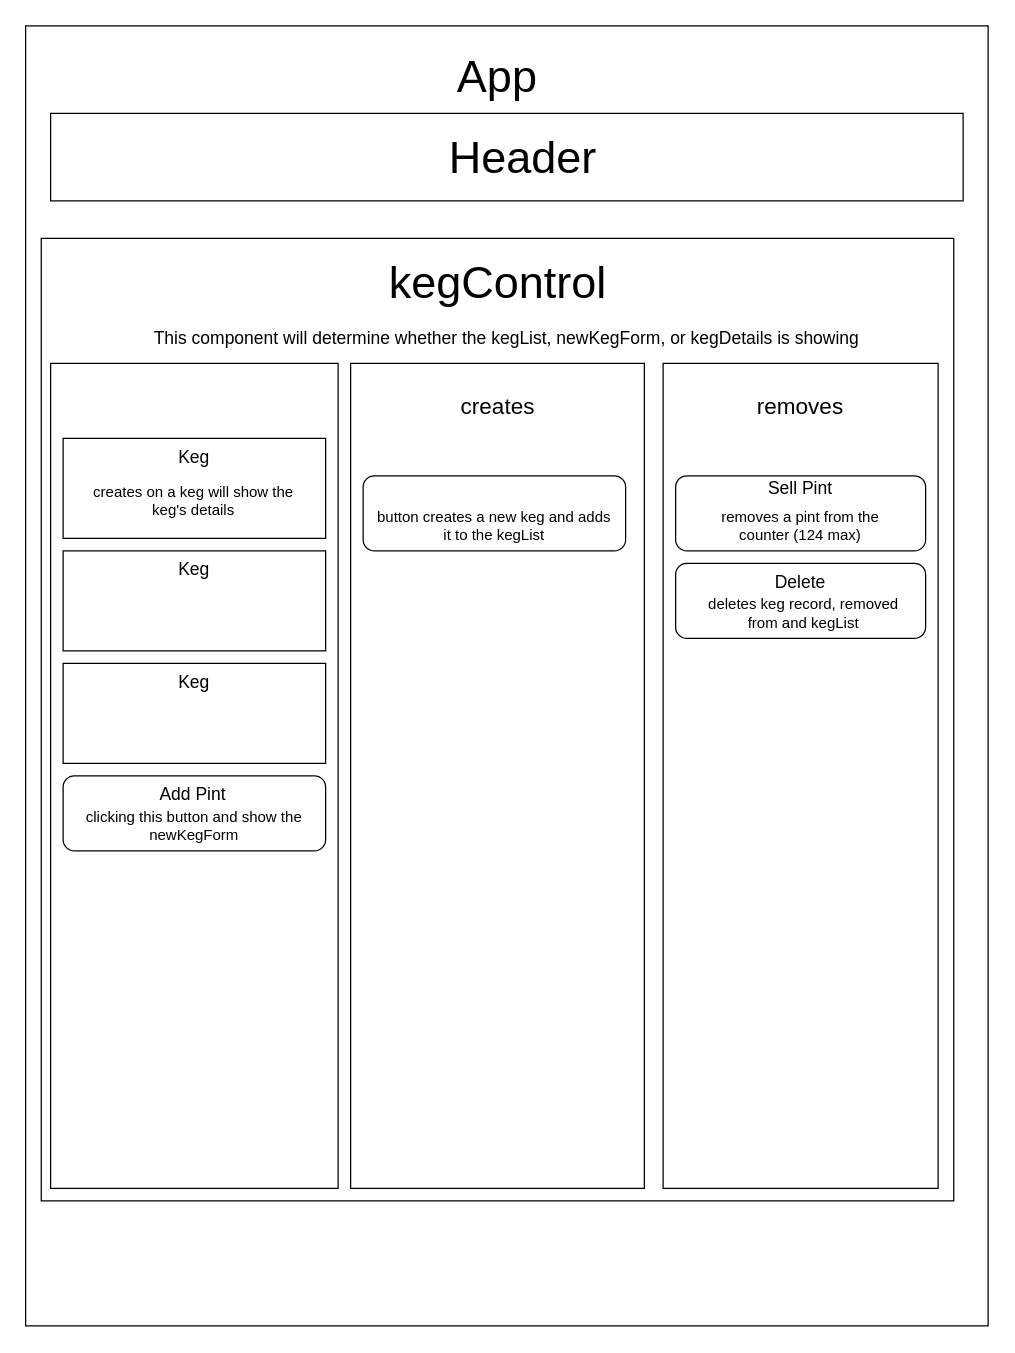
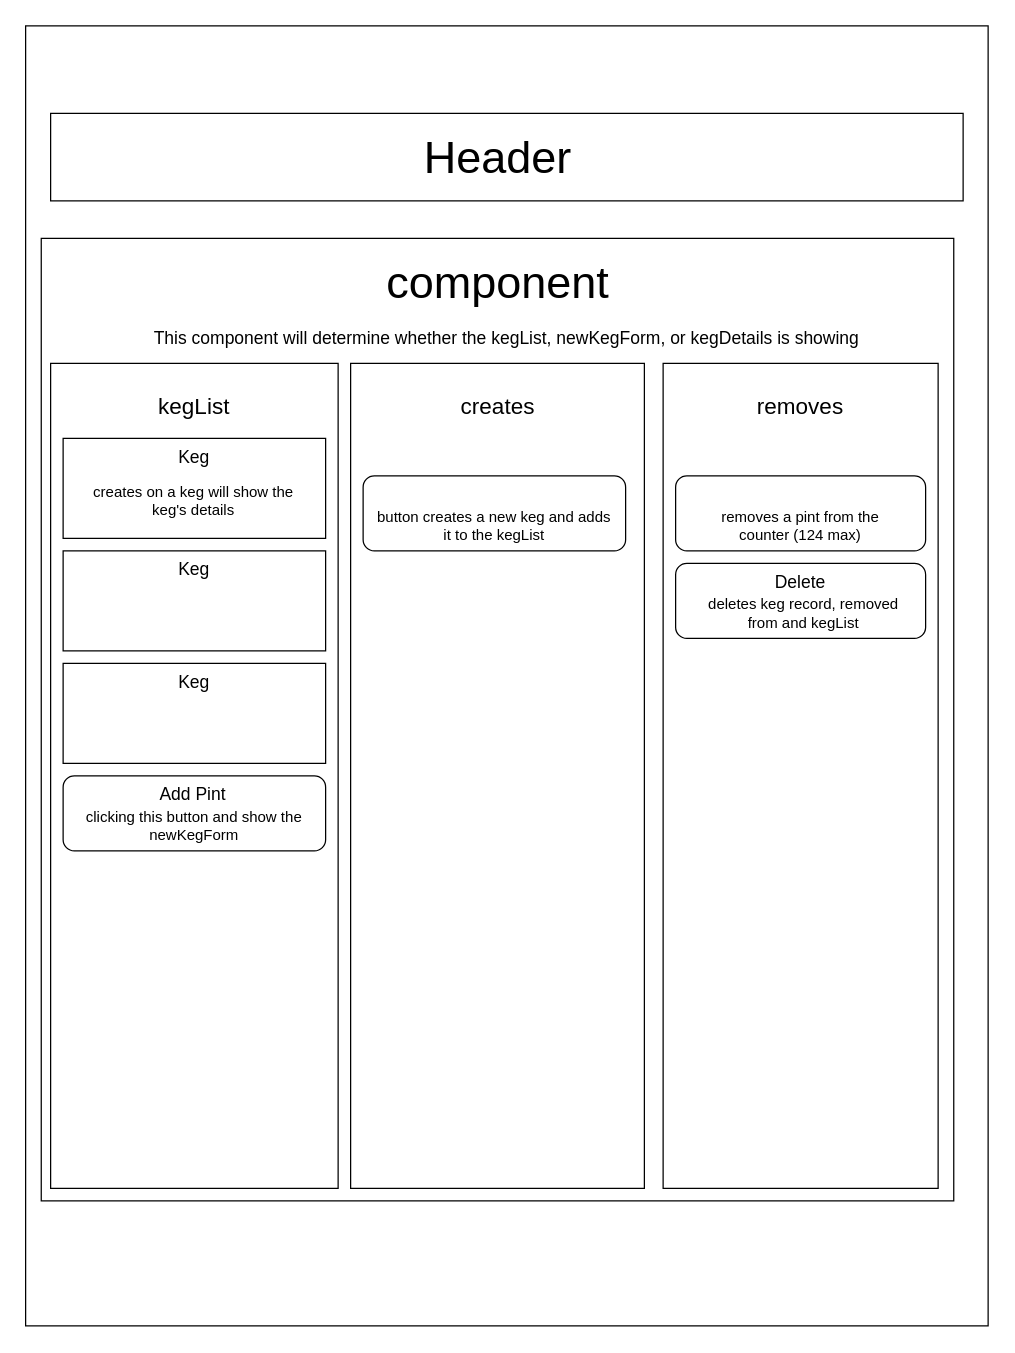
- <mxCell id="3" value="&lt;font style=&quot;font-size: 36px&quot;&gt;App&lt;/font&gt;" style="text;html=1;strokeColor=none;fillColor=none;align=center;verticalAlign=middle;whiteSpace=wrap;rounded=0;" vertex="1" parent="1"><mxGeometry x="340" y="30" width="115" height="60" as="geometry" /></mxCell>
- <mxCell id="6" value="&lt;font style=&quot;font-size: 36px&quot;&gt;Header&lt;/font&gt;" style="text;html=1;strokeColor=none;fillColor=none;align=center;verticalAlign=middle;whiteSpace=wrap;rounded=0;" vertex="1" parent="1"><mxGeometry x="77.5" y="105" width="680" height="40" as="geometry" /></mxCell>
+ <mxCell id="6" value="&lt;font style=&quot;font-size: 36px&quot;&gt;Header&lt;/font&gt;" style="text;html=1;strokeColor=none;fillColor=none;align=center;verticalAlign=middle;whiteSpace=wrap;rounded=0;" vertex="1" parent="1"><mxGeometry x="57.5" y="105" width="680" height="40" as="geometry" /></mxCell>
- <mxCell id="7" value="&lt;font style=&quot;font-size: 36px&quot;&gt;kegControl&lt;br&gt;&lt;/font&gt;" style="text;html=1;strokeColor=none;fillColor=none;align=center;verticalAlign=middle;whiteSpace=wrap;rounded=0;" vertex="1" parent="1"><mxGeometry x="232.5" y="190" width="330" height="70" as="geometry" /></mxCell>
+ <mxCell id="7" value="&lt;font style=&quot;font-size: 36px&quot;&gt;component&lt;br&gt;&lt;/font&gt;" style="text;html=1;strokeColor=none;fillColor=none;align=center;verticalAlign=middle;whiteSpace=wrap;rounded=0;" vertex="1" parent="1"><mxGeometry x="232.5" y="190" width="330" height="70" as="geometry" /></mxCell>
+ <mxCell id="12" value="&lt;font style=&quot;font-size: 18px&quot;&gt;kegList&lt;/font&gt;" style="text;html=1;strokeColor=none;fillColor=none;align=center;verticalAlign=middle;whiteSpace=wrap;rounded=0;" vertex="1" parent="1"><mxGeometry x="80" y="300" width="150" height="50" as="geometry" /></mxCell>
- <mxCell id="28" value="&lt;font style=&quot;font-size: 14px&quot;&gt;Sell Pint&lt;/font&gt;" style="text;html=1;strokeColor=none;fillColor=none;align=center;verticalAlign=middle;whiteSpace=wrap;rounded=0;" vertex="1" parent="1"><mxGeometry x="605" y="380" width="70" height="20" as="geometry" /></mxCell>
